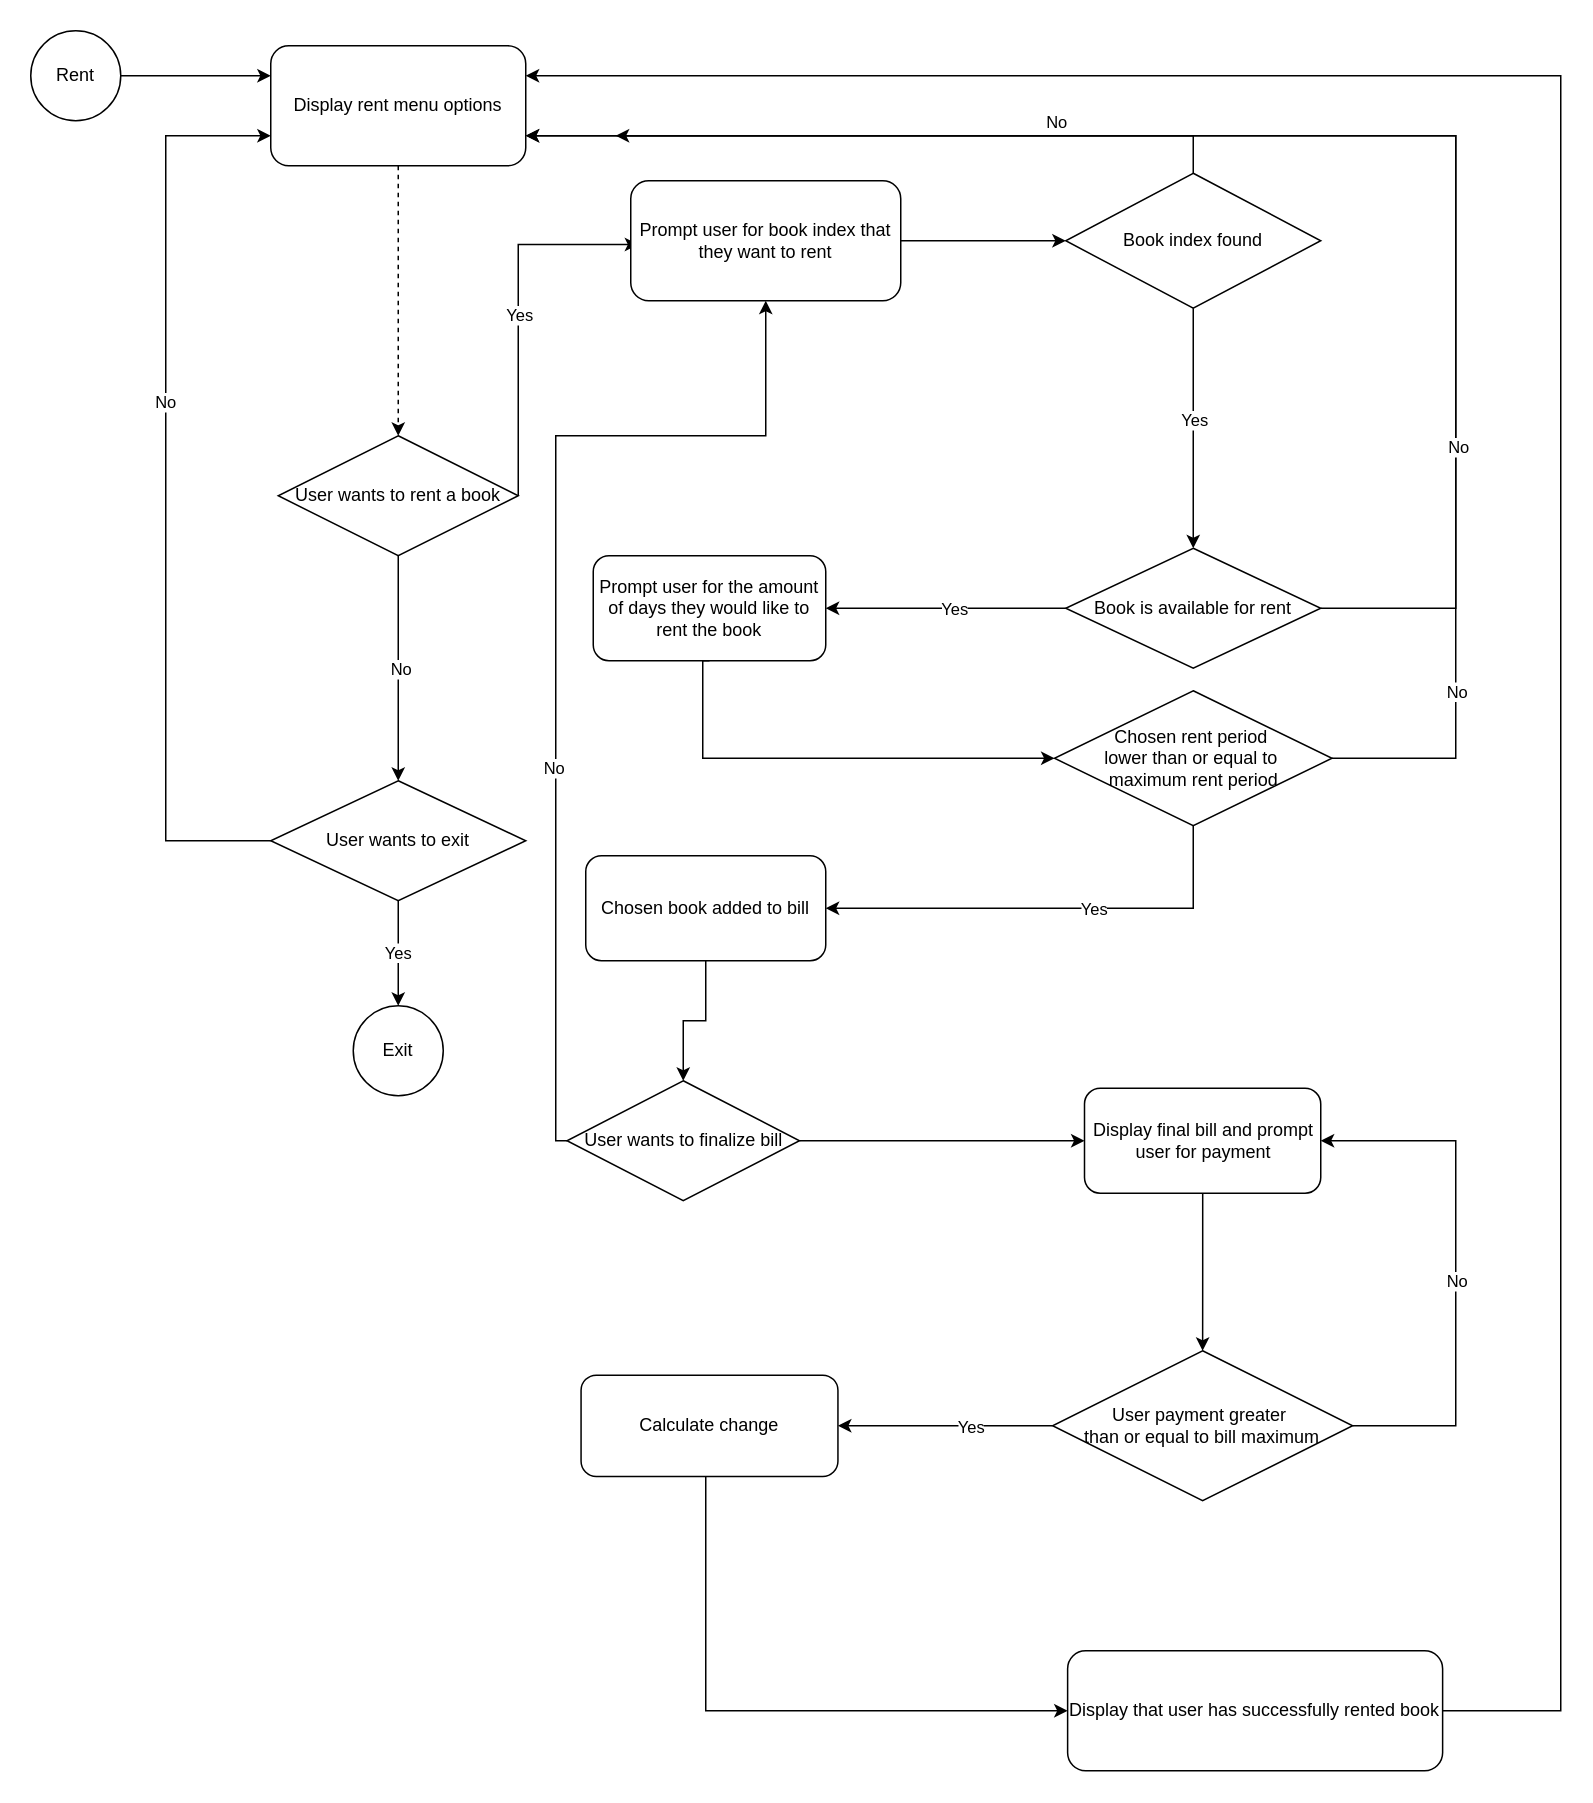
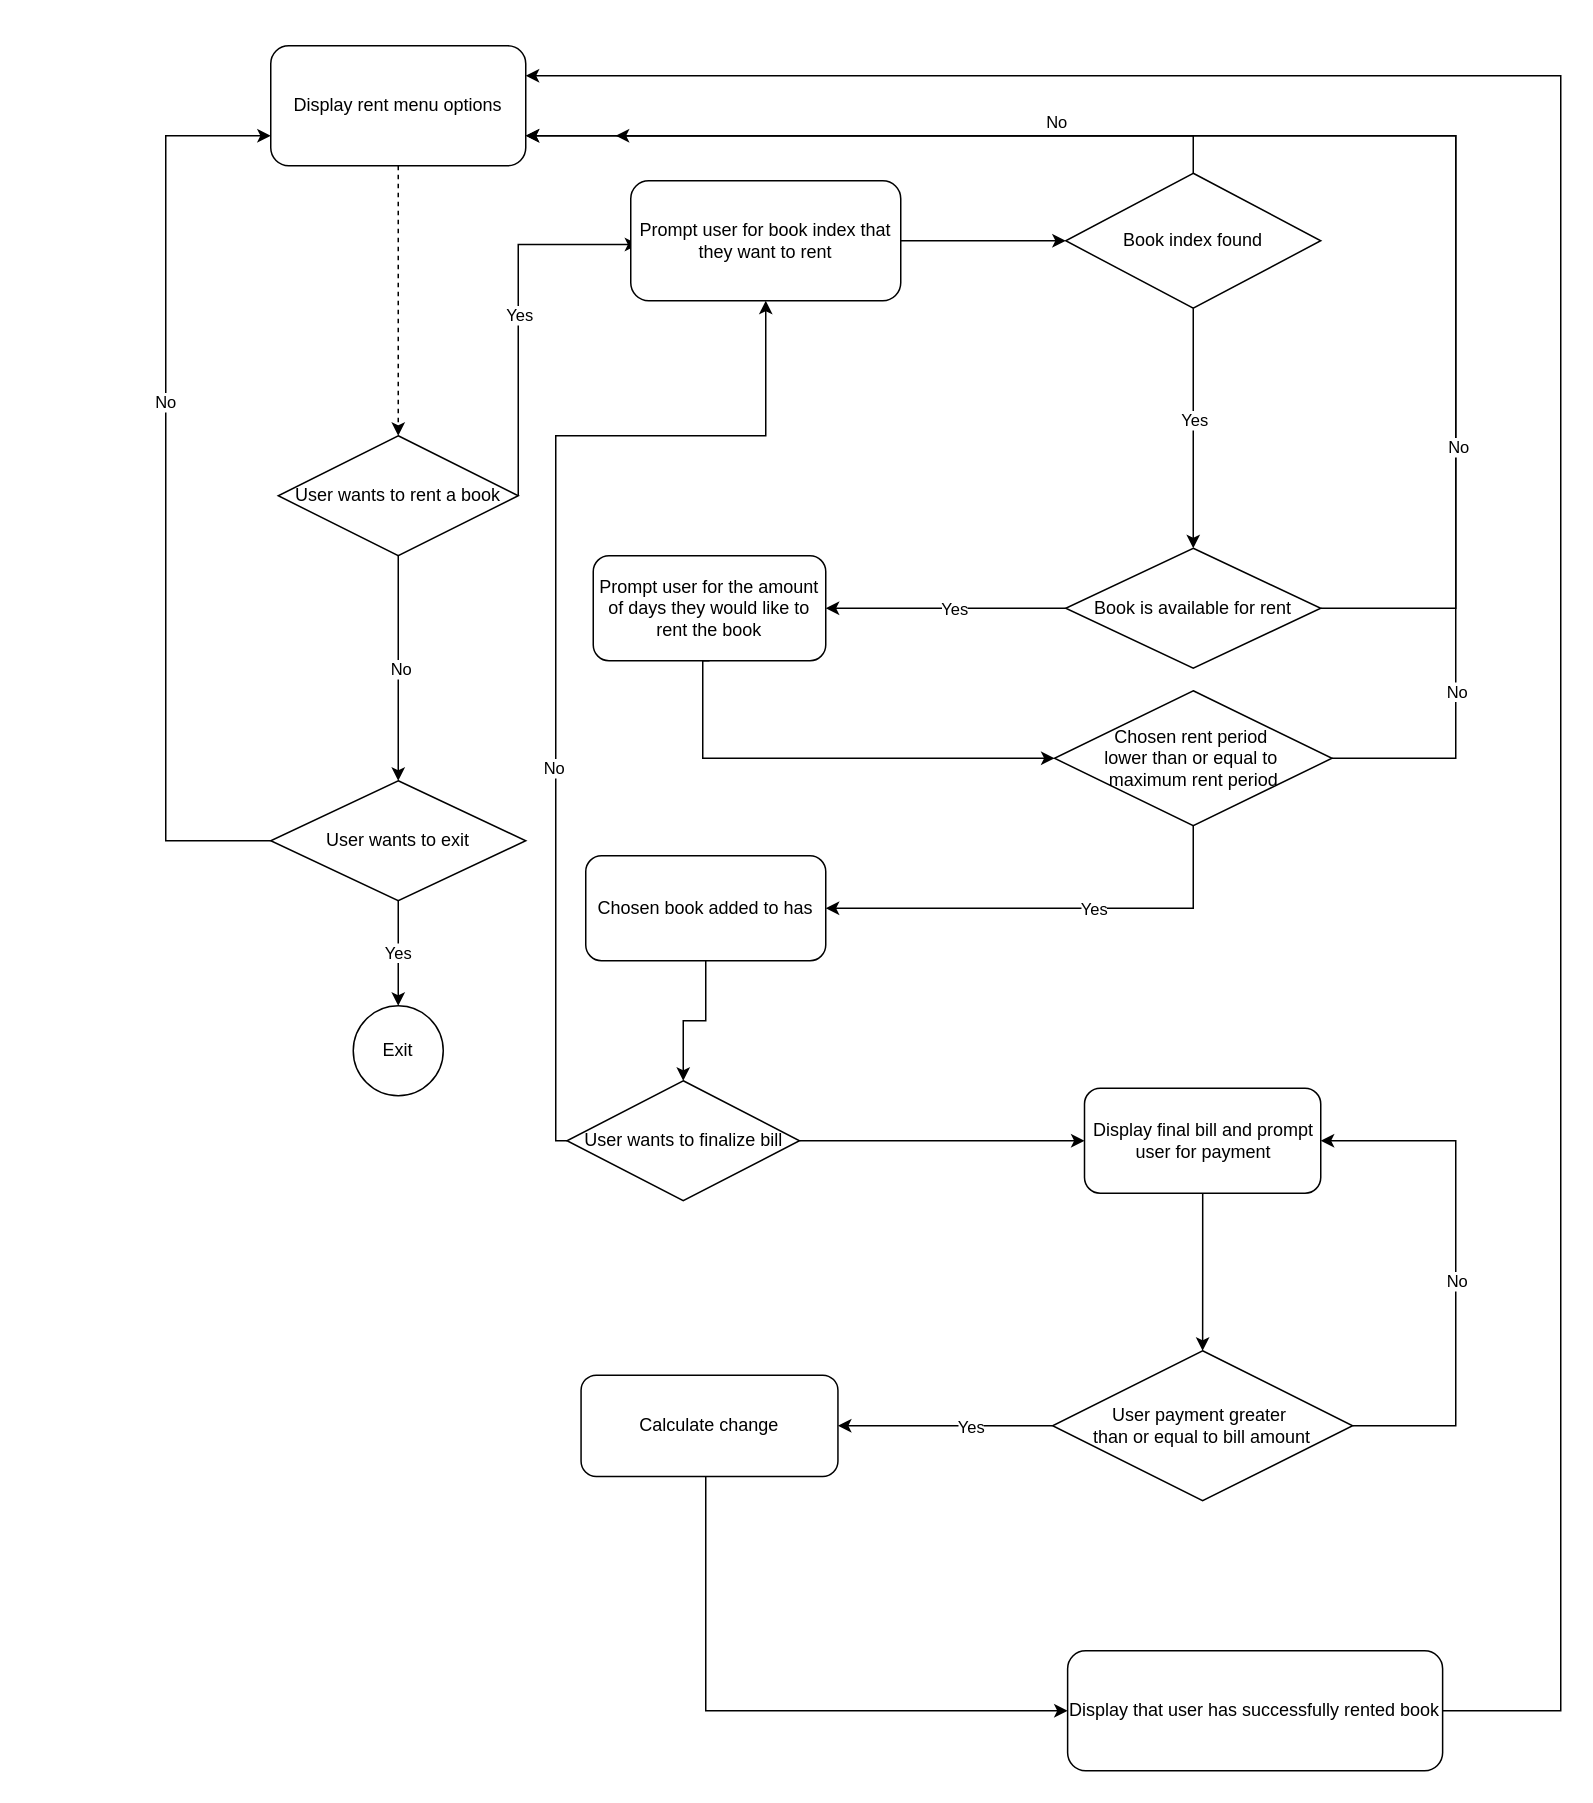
- <mxCell id="21" value="Rent" style="ellipse;whiteSpace=wrap;html=1;" parent="1" vertex="1"><mxGeometry x="20" y="20" width="60" height="60" as="geometry" /></mxCell>
- <mxCell id="20" style="edgeStyle=orthogonalEdgeStyle;rounded=0;orthogonalLoop=1;jettySize=auto;html=1;entryX=0;entryY=0.25;entryDx=0;entryDy=0;" edge="1" parent="1" source="21" target="19"><mxGeometry relative="1" as="geometry"><Array as="points"><mxPoint x="140" y="50" /><mxPoint x="140" y="50" /></Array></mxGeometry></mxCell>
- <mxCell id="28" value="Chosen book added to bill" style="rounded=1;whiteSpace=wrap;html=1;" parent="1" vertex="1"><mxGeometry x="390" y="570" width="160" height="70" as="geometry" /></mxCell>
+ <mxCell id="28" value="Chosen book added to has" style="rounded=1;whiteSpace=wrap;html=1;" parent="1" vertex="1"><mxGeometry x="390" y="570" width="160" height="70" as="geometry" /></mxCell>
- <mxCell id="17" value="User payment greater&amp;nbsp;&lt;div&gt;than or equal to bill maximum&lt;/div&gt;" style="rhombus;whiteSpace=wrap;html=1;" parent="1" vertex="1"><mxGeometry x="701.25" y="900" width="200" height="100" as="geometry" /></mxCell>
+ <mxCell id="17" value="User payment greater&amp;nbsp;&lt;div&gt;than or equal to bill amount&lt;/div&gt;" style="rhombus;whiteSpace=wrap;html=1;" parent="1" vertex="1"><mxGeometry x="701.25" y="900" width="200" height="100" as="geometry" /></mxCell>
